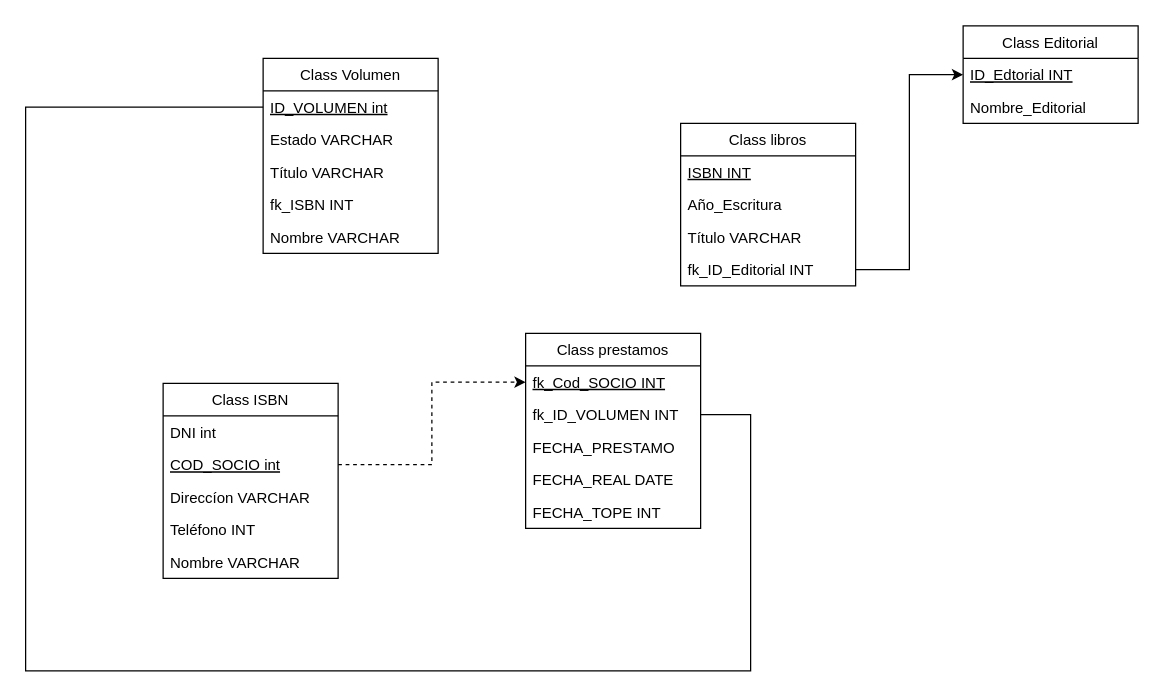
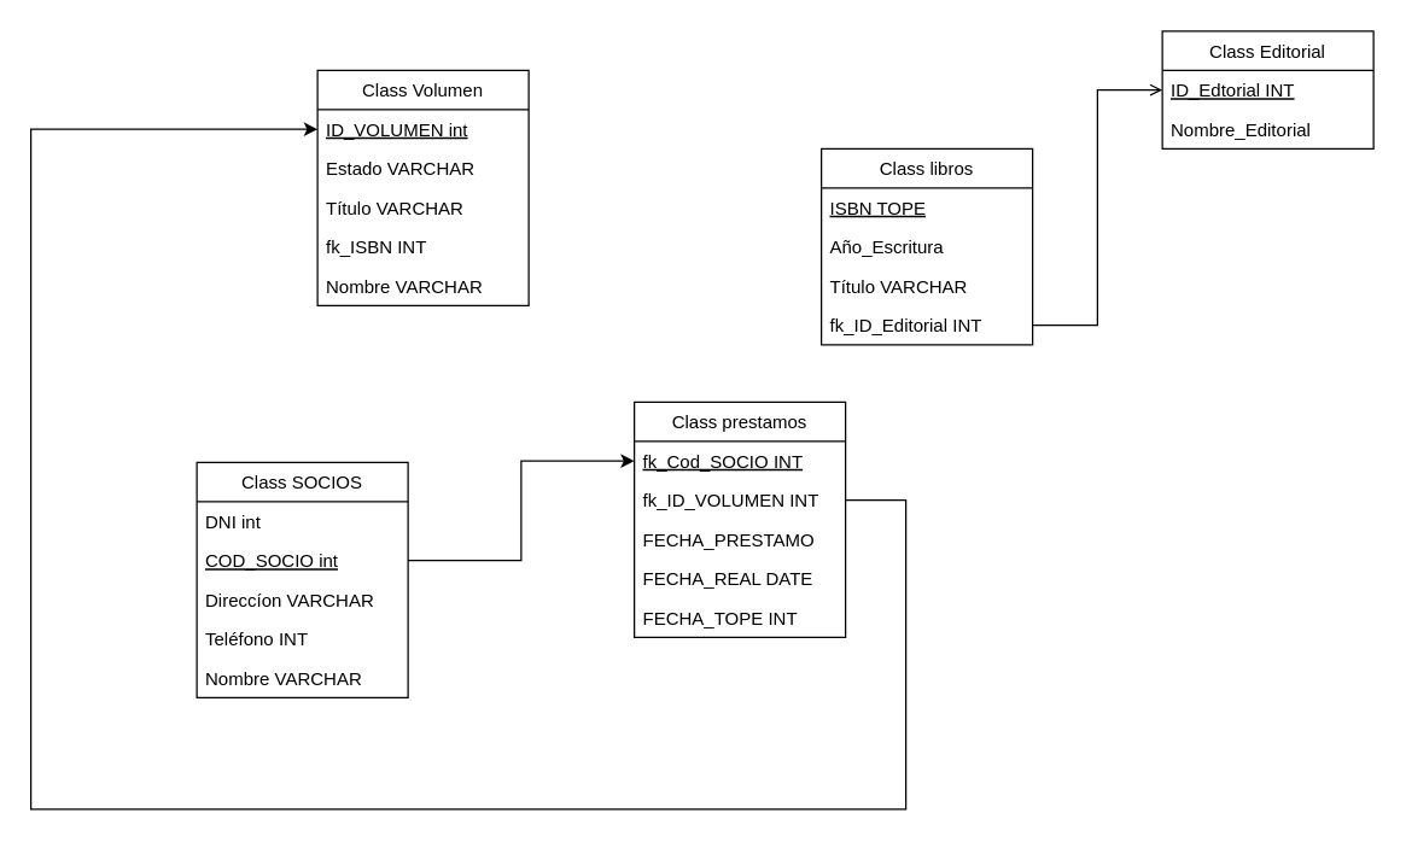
- <mxCell id="29" style="edgeStyle=orthogonalEdgeStyle;rounded=0;orthogonalLoop=1;jettySize=auto;html=1;entryX=0;entryY=0.5;entryDx=0;entryDy=0;" edge="1" parent="1" source="12" target="20"><mxGeometry relative="1" as="geometry" /></mxCell>
+ <mxCell id="29" style="edgeStyle=orthogonalEdgeStyle;rounded=0;orthogonalLoop=1;jettySize=auto;html=1;entryX=0;entryY=0.5;entryDx=0;entryDy=0;endArrow=open;" edge="1" parent="1" source="12" target="20"><mxGeometry relative="1" as="geometry" /></mxCell>
- <mxCell id="30" style="edgeStyle=orthogonalEdgeStyle;rounded=0;orthogonalLoop=1;jettySize=auto;html=1;entryX=0;entryY=0.5;entryDx=0;entryDy=0;endArrow=none;" edge="1" parent="1" source="24" target="3"><mxGeometry relative="1" as="geometry"><Array as="points"><mxPoint x="600" y="331" /><mxPoint x="600" y="536" /><mxPoint x="20" y="536" /><mxPoint x="20" y="85" /></Array></mxGeometry></mxCell>
+ <mxCell id="30" style="edgeStyle=orthogonalEdgeStyle;rounded=0;orthogonalLoop=1;jettySize=auto;html=1;entryX=0;entryY=0.5;entryDx=0;entryDy=0;" edge="1" parent="1" source="24" target="3"><mxGeometry relative="1" as="geometry"><Array as="points"><mxPoint x="600" y="331" /><mxPoint x="600" y="536" /><mxPoint x="20" y="536" /><mxPoint x="20" y="85" /></Array></mxGeometry></mxCell>
- <mxCell id="9" value="ISBN INT" style="text;strokeColor=none;fillColor=none;align=left;verticalAlign=top;spacingLeft=4;spacingRight=4;overflow=hidden;rotatable=0;points=[[0,0.5],[1,0.5]];portConstraint=eastwest;fontStyle=4" vertex="1" parent="8"><mxGeometry y="26" width="140" height="26" as="geometry" /></mxCell>
+ <mxCell id="9" value="ISBN TOPE" style="text;strokeColor=none;fillColor=none;align=left;verticalAlign=top;spacingLeft=4;spacingRight=4;overflow=hidden;rotatable=0;points=[[0,0.5],[1,0.5]];portConstraint=eastwest;fontStyle=4" vertex="1" parent="8"><mxGeometry y="26" width="140" height="26" as="geometry" /></mxCell>
- <mxCell id="13" value="Class ISBN" style="swimlane;fontStyle=0;childLayout=stackLayout;horizontal=1;startSize=26;fillColor=none;horizontalStack=0;resizeParent=1;resizeParentMax=0;resizeLast=0;collapsible=1;marginBottom=0;" vertex="1" parent="1"><mxGeometry x="130" y="306" width="140" height="156" as="geometry" /></mxCell>
+ <mxCell id="13" value="Class SOCIOS" style="swimlane;fontStyle=0;childLayout=stackLayout;horizontal=1;startSize=26;fillColor=none;horizontalStack=0;resizeParent=1;resizeParentMax=0;resizeLast=0;collapsible=1;marginBottom=0;" vertex="1" parent="1"><mxGeometry x="130" y="306" width="140" height="156" as="geometry" /></mxCell>
- <mxCell id="28" style="edgeStyle=orthogonalEdgeStyle;rounded=0;orthogonalLoop=1;jettySize=auto;html=1;entryX=0;entryY=0.5;entryDx=0;entryDy=0;dashed=1;" edge="1" parent="1" source="15" target="23"><mxGeometry relative="1" as="geometry" /></mxCell>
+ <mxCell id="28" style="edgeStyle=orthogonalEdgeStyle;rounded=0;orthogonalLoop=1;jettySize=auto;html=1;entryX=0;entryY=0.5;entryDx=0;entryDy=0;" edge="1" parent="1" source="15" target="23"><mxGeometry relative="1" as="geometry" /></mxCell>
